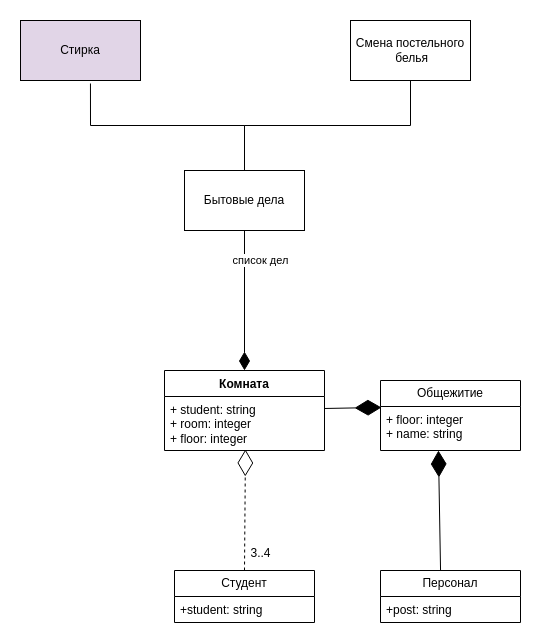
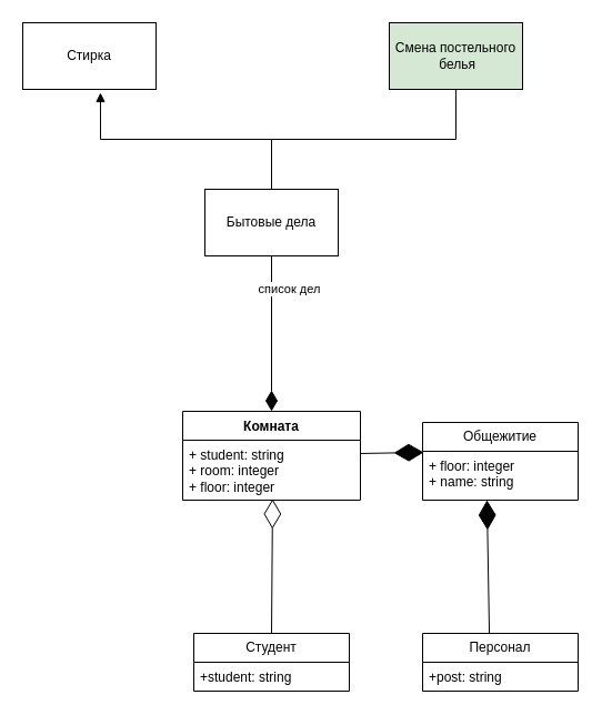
- <mxCell id="3" value="Стирка" style="rounded=0;whiteSpace=wrap;html=1;fillColor=#e1d5e7;" parent="1" vertex="1"><mxGeometry x="20" y="20" width="120" height="60" as="geometry" /></mxCell>
+ <mxCell id="3" value="Стирка" style="rounded=0;whiteSpace=wrap;html=1;" parent="1" vertex="1"><mxGeometry x="20" y="20" width="120" height="60" as="geometry" /></mxCell>
- <mxCell id="15" value="Смена постельного&lt;div&gt;&amp;nbsp;белья&lt;/div&gt;" style="rounded=0;whiteSpace=wrap;html=1;" parent="1" vertex="1"><mxGeometry x="350" y="20" width="120" height="60" as="geometry" /></mxCell>
+ <mxCell id="15" value="Смена постельного&lt;div&gt;&amp;nbsp;белья&lt;/div&gt;" style="rounded=0;whiteSpace=wrap;html=1;fillColor=#d5e8d4;" parent="1" vertex="1"><mxGeometry x="350" y="20" width="120" height="60" as="geometry" /></mxCell>
- <mxCell id="16" value="" style="endArrow=none;html=1;rounded=0;entryX=0.583;entryY=1.05;entryDx=0;entryDy=0;entryPerimeter=0;exitX=0.5;exitY=0;exitDx=0;exitDy=0;edgeStyle=orthogonalEdgeStyle;" parent="1" source="8" target="3" edge="1"><mxGeometry width="50" height="50" relative="1" as="geometry"><mxPoint x="140" y="170" as="sourcePoint" /><mxPoint x="190" y="120" as="targetPoint" /></mxGeometry></mxCell>
+ <mxCell id="16" value="" style="endArrow=block;html=1;rounded=0;entryX=0.583;entryY=1.05;entryDx=0;entryDy=0;entryPerimeter=0;exitX=0.5;exitY=0;exitDx=0;exitDy=0;edgeStyle=orthogonalEdgeStyle;" parent="1" source="8" target="3" edge="1"><mxGeometry width="50" height="50" relative="1" as="geometry"><mxPoint x="140" y="170" as="sourcePoint" /><mxPoint x="190" y="120" as="targetPoint" /></mxGeometry></mxCell>
- <mxCell id="18" value="" style="endArrow=diamondThin;endFill=0;endSize=24;html=1;rounded=0;exitX=0.5;exitY=0;exitDx=0;exitDy=0;entryX=0.506;entryY=0.981;entryDx=0;entryDy=0;entryPerimeter=0;dashed=1;" parent="1" source="10" target="5" edge="1"><mxGeometry width="160" relative="1" as="geometry"><mxPoint x="-111.04" y="580" as="sourcePoint" /><mxPoint x="240" y="447" as="targetPoint" /><Array as="points" /></mxGeometry></mxCell>
+ <mxCell id="18" value="" style="endArrow=diamondThin;endFill=0;endSize=24;html=1;rounded=0;exitX=0.5;exitY=0;exitDx=0;exitDy=0;entryX=0.506;entryY=0.981;entryDx=0;entryDy=0;entryPerimeter=0;" parent="1" source="10" target="5" edge="1"><mxGeometry width="160" relative="1" as="geometry"><mxPoint x="-111.04" y="580" as="sourcePoint" /><mxPoint x="240" y="447" as="targetPoint" /><Array as="points" /></mxGeometry></mxCell>
- <mxCell id="19" value="3..4" style="text;html=1;align=center;verticalAlign=middle;resizable=0;points=[];autosize=1;strokeColor=none;fillColor=none;" vertex="1" parent="1"><mxGeometry x="240" y="538" width="40" height="30" as="geometry" /></mxCell>
